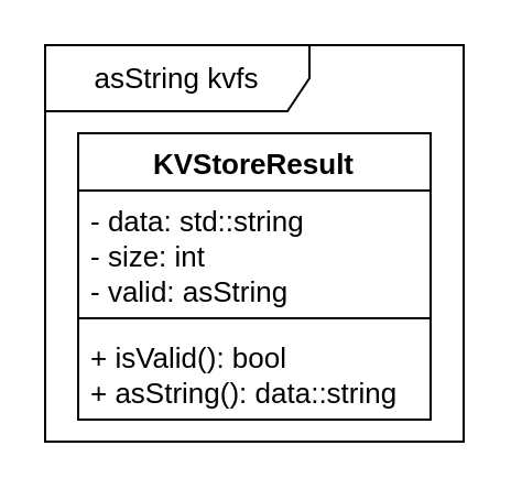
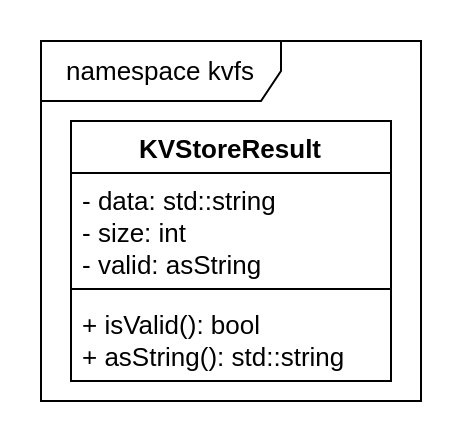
- <mxCell id="2" value="asString kvfs" style="shape=umlFrame;whiteSpace=wrap;html=1;fontSize=13;width=120;height=30;" vertex="1" parent="1"><mxGeometry x="20" y="20" width="190" height="180" as="geometry" /></mxCell>
+ <mxCell id="2" value="namespace kvfs" style="shape=umlFrame;whiteSpace=wrap;html=1;fontSize=13;width=120;height=30;" vertex="1" parent="1"><mxGeometry x="20" y="20" width="190" height="180" as="geometry" /></mxCell>
- <mxCell id="6" value="+ isValid(): bool&#10;+ asString(): data::string&#10;" style="text;strokeColor=none;fillColor=none;align=left;verticalAlign=top;spacingLeft=4;spacingRight=4;overflow=hidden;rotatable=0;points=[[0,0.5],[1,0.5]];portConstraint=eastwest;fontSize=13;" vertex="1" parent="3"><mxGeometry y="88" width="160" height="42" as="geometry" /></mxCell>
+ <mxCell id="6" value="+ isValid(): bool&#10;+ asString(): std::string&#10;" style="text;strokeColor=none;fillColor=none;align=left;verticalAlign=top;spacingLeft=4;spacingRight=4;overflow=hidden;rotatable=0;points=[[0,0.5],[1,0.5]];portConstraint=eastwest;fontSize=13;" vertex="1" parent="3"><mxGeometry y="88" width="160" height="42" as="geometry" /></mxCell>
